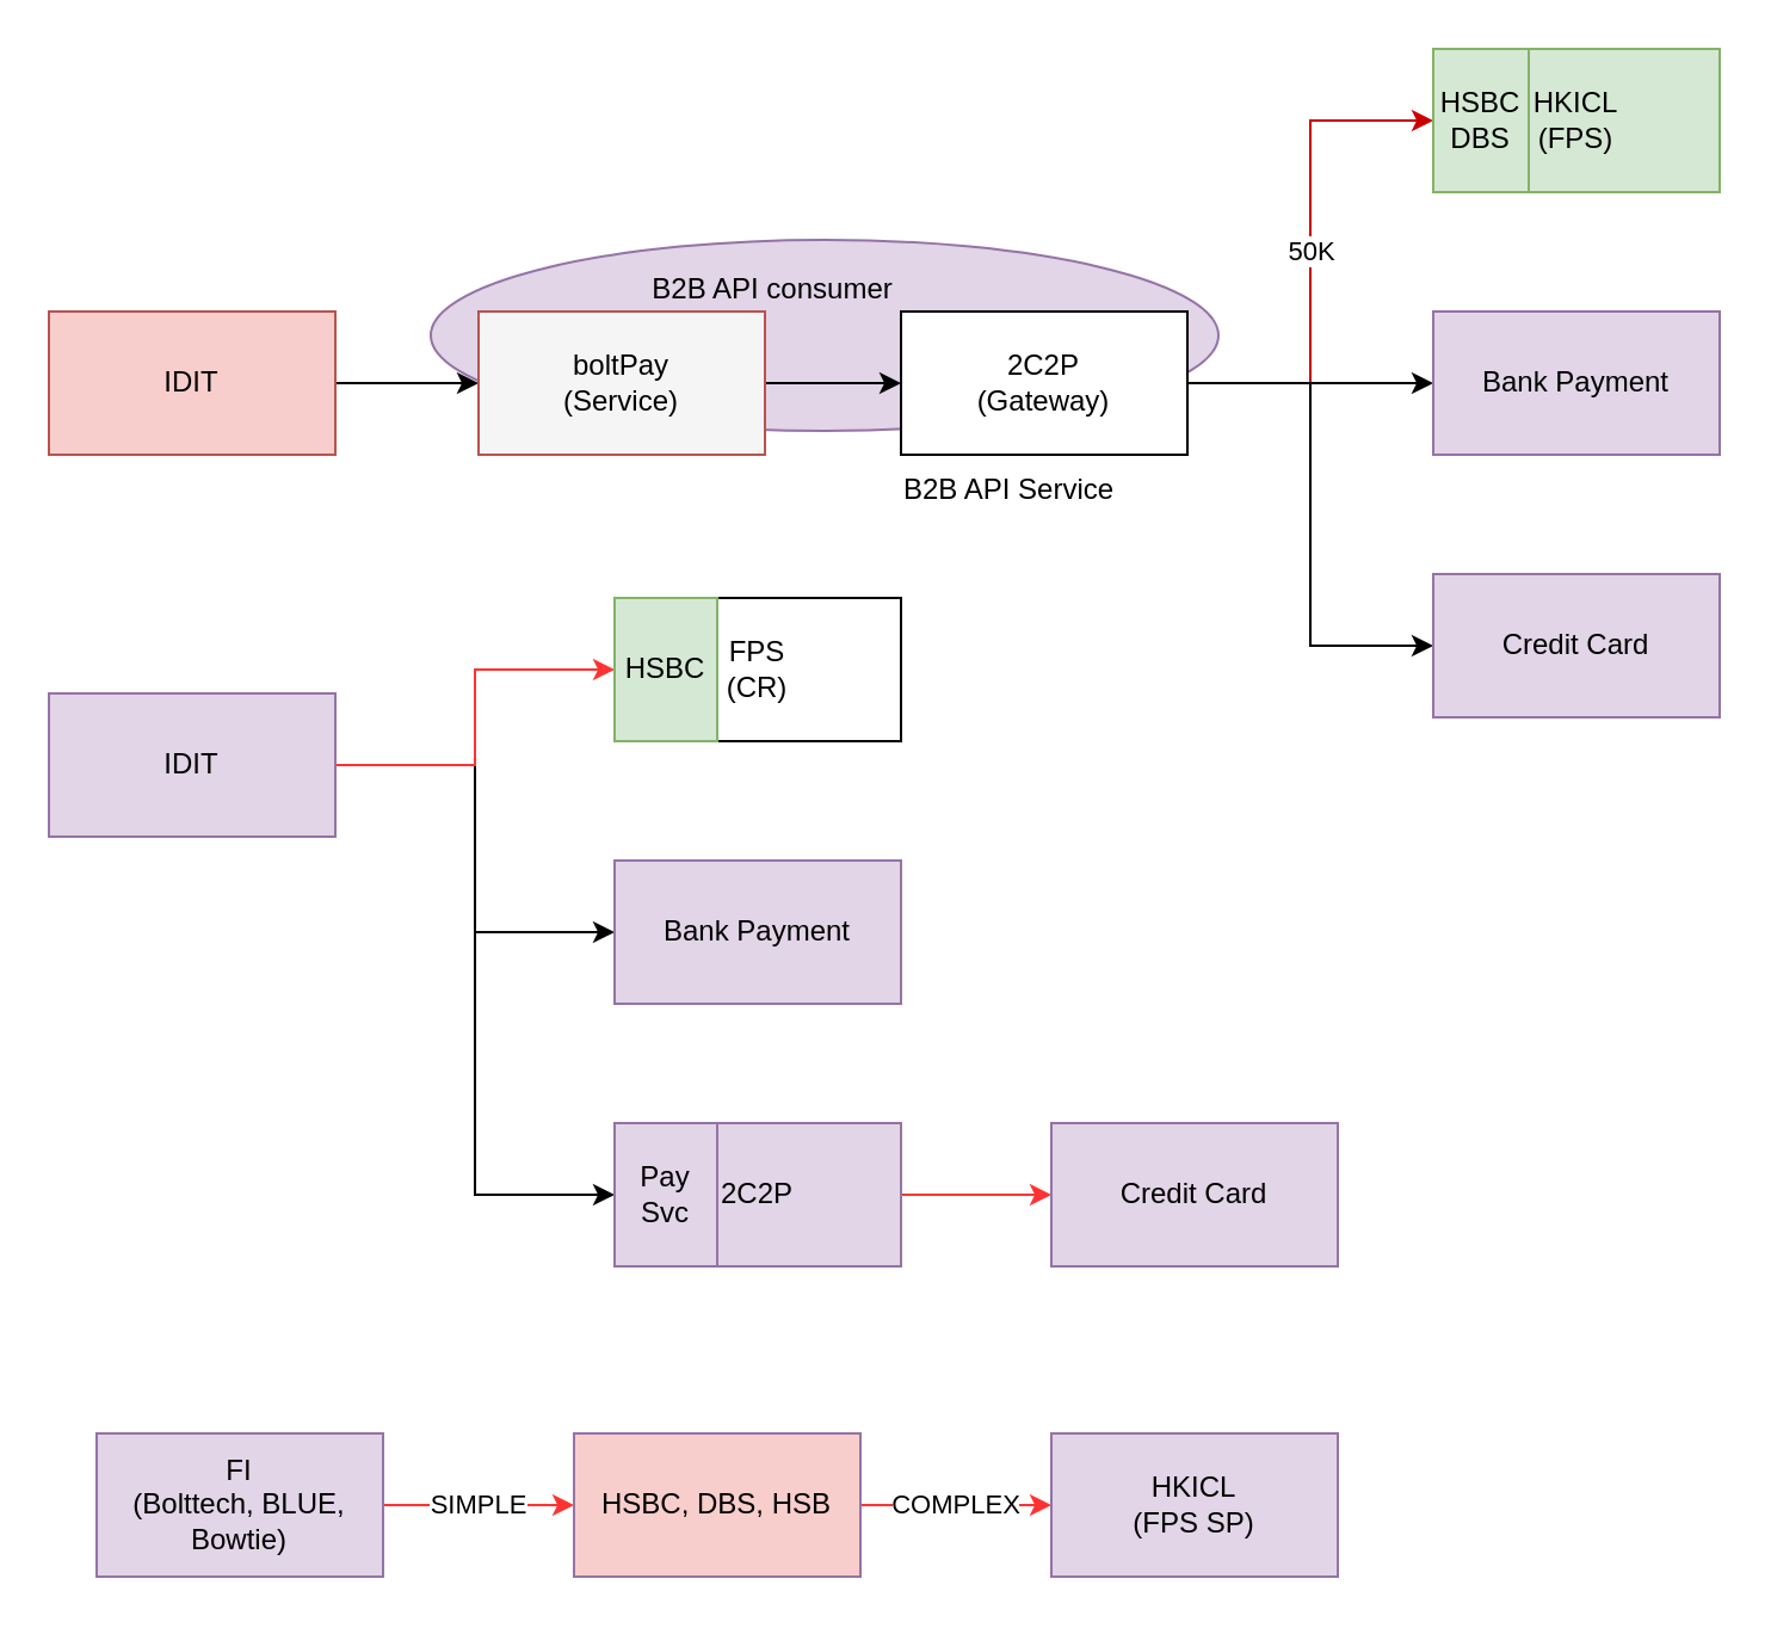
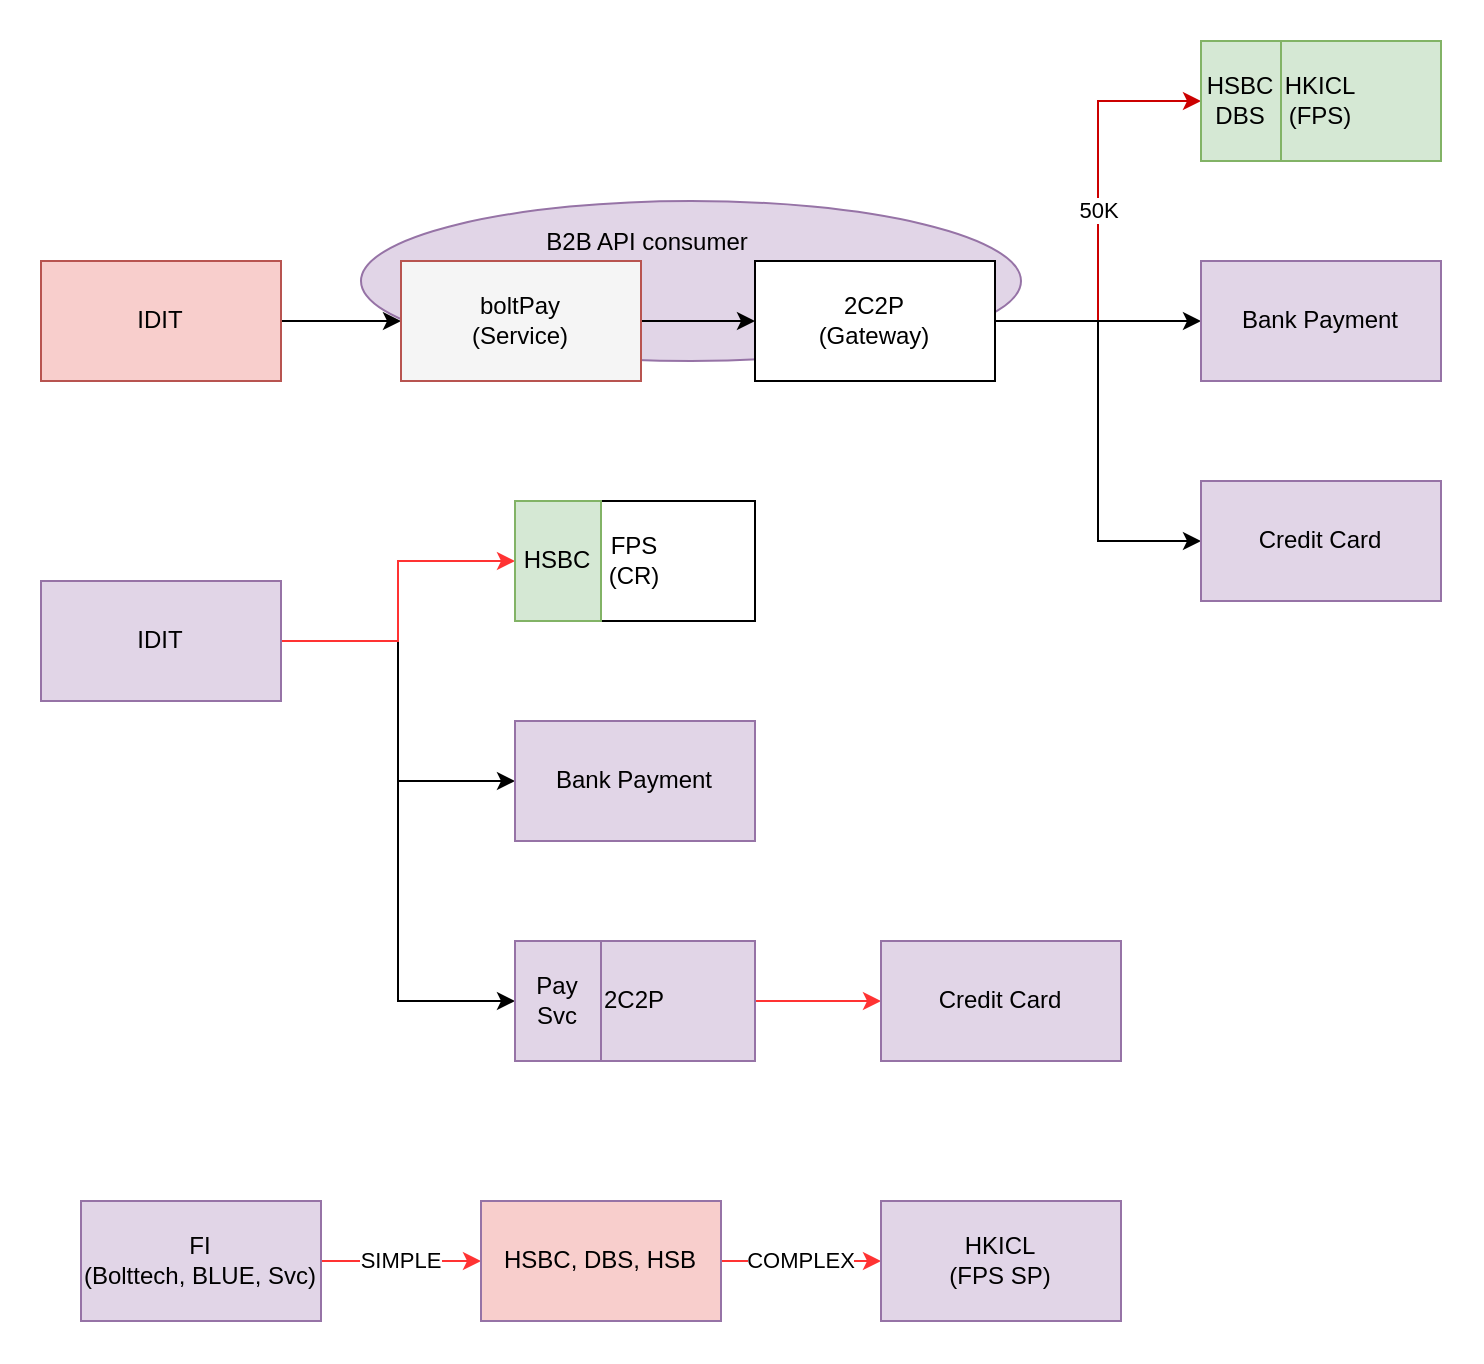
- <mxCell id="34" value="B2B API Service" style="text;html=1;align=center;verticalAlign=middle;resizable=0;points=[];autosize=1;strokeColor=none;fillColor=none;" vertex="1" parent="1"><mxGeometry x="367" y="190" width="110" height="30" as="geometry" /></mxCell>
- <mxCell id="30" value="FI&lt;br&gt;(Bolttech, BLUE, Bowtie)" style="rounded=0;whiteSpace=wrap;html=1;fillColor=#e1d5e7;strokeColor=#9673a6;" vertex="1" parent="1"><mxGeometry x="40" y="600" width="120" height="60" as="geometry" /></mxCell>
+ <mxCell id="30" value="FI&lt;br&gt;(Bolttech, BLUE, Svc)" style="rounded=0;whiteSpace=wrap;html=1;fillColor=#e1d5e7;strokeColor=#9673a6;" vertex="1" parent="1"><mxGeometry x="40" y="600" width="120" height="60" as="geometry" /></mxCell>
